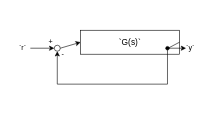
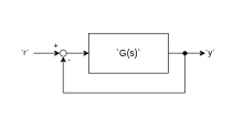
- <mxCell id="3" value="`G(s)`" style="whiteSpace=wrap;html=1;fontSize=14;fontColor=#000000;strokeColor=#000000;fillColor=none;container=0;" parent="1" vertex="1"><mxGeometry x="134" y="50" width="165" height="40" as="geometry" /></mxCell>
+ <mxCell id="3" value="`G(s)`" style="whiteSpace=wrap;html=1;fontSize=14;fontColor=#000000;strokeColor=#000000;fillColor=none;container=0;" parent="1" vertex="1"><mxGeometry x="134" y="50" width="120" height="60" as="geometry" /></mxCell>
